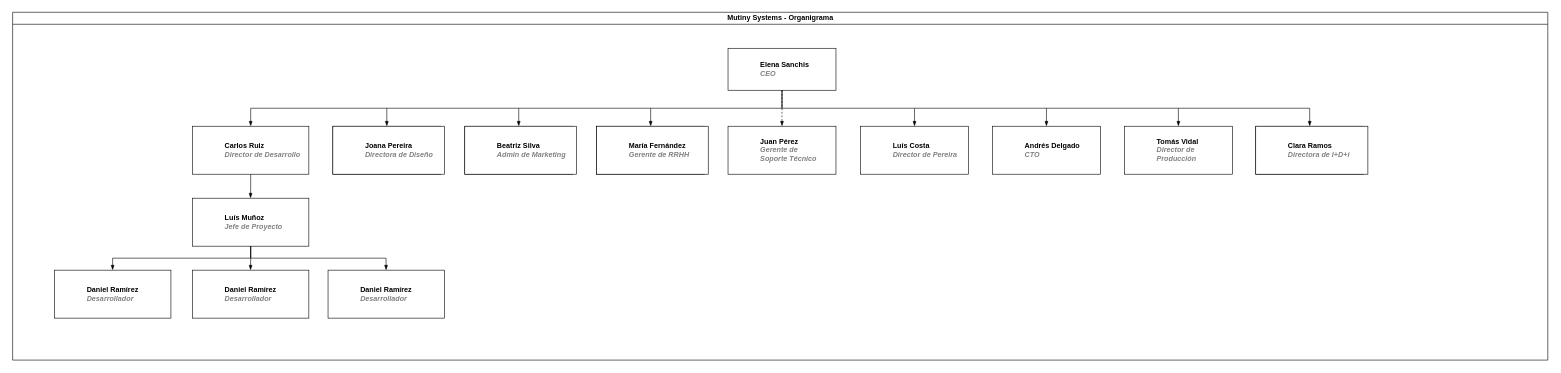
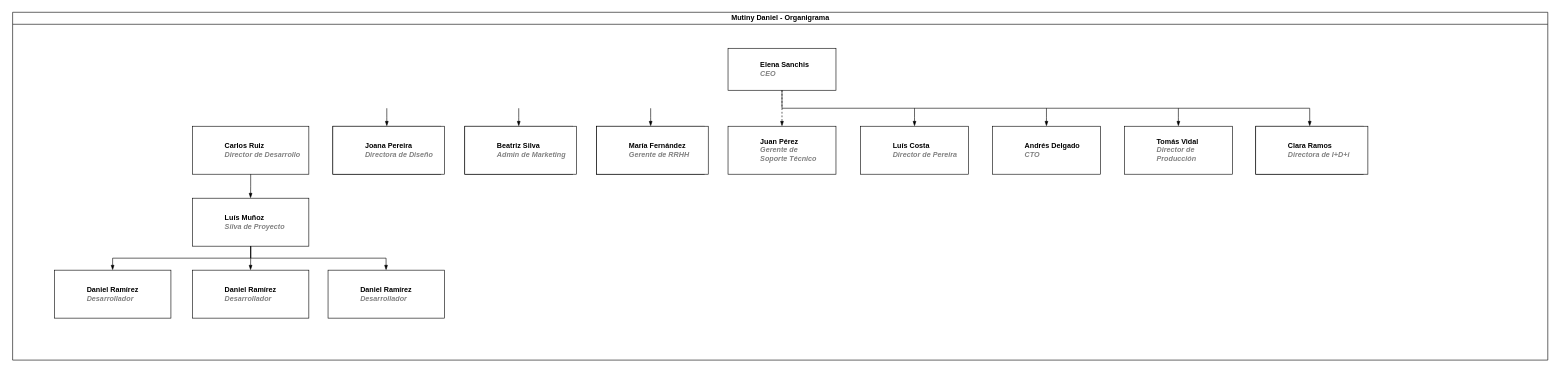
- <mxCell id="2" value="Mutiny Systems - Organigrama" style="swimlane;html=1;startSize=20;horizontal=1;containerType=tree;glass=0;labelBackgroundColor=none;rounded=0;" parent="1" vertex="1"><mxGeometry x="20" y="20" width="2560" height="580" as="geometry"><mxRectangle x="40" y="80" width="110" height="30" as="alternateBounds" /></mxGeometry></mxCell>
+ <mxCell id="2" value="Mutiny Daniel - Organigrama" style="swimlane;html=1;startSize=20;horizontal=1;containerType=tree;glass=0;labelBackgroundColor=none;rounded=0;" parent="1" vertex="1"><mxGeometry x="20" y="20" width="2560" height="580" as="geometry"><mxRectangle x="40" y="80" width="110" height="30" as="alternateBounds" /></mxGeometry></mxCell>
- <mxCell id="4" value="" style="endArrow=blockThin;endFill=1;fontSize=11;edgeStyle=elbowEdgeStyle;elbow=vertical;rounded=0;labelBackgroundColor=none;fontColor=default;" parent="2" source="3" target="5" edge="1"><mxGeometry relative="1" as="geometry" /></mxCell>
- <mxCell id="26" value="&lt;div&gt;Luís Muñoz&lt;/div&gt;&lt;div&gt;&lt;font color=&quot;#808080&quot;&gt;&lt;i&gt;Jefe de Proyecto&lt;/i&gt;&lt;/font&gt;&lt;/div&gt;" style="label;image=https://cdn3.iconfinder.com/data/icons/user-avatars-1/512/users-10-3-128.png;whiteSpace=wrap;html=1;rounded=0;glass=0;treeFolding=1;treeMoving=1;labelBackgroundColor=none;" vertex="1" parent="2"><mxGeometry x="300" y="310" width="194" height="80" as="geometry" /></mxCell>
+ <mxCell id="26" value="&lt;div&gt;Luís Muñoz&lt;/div&gt;&lt;div&gt;&lt;font color=&quot;#808080&quot;&gt;&lt;i&gt;Silva de Proyecto&lt;/i&gt;&lt;/font&gt;&lt;/div&gt;" style="label;image=https://cdn3.iconfinder.com/data/icons/user-avatars-1/512/users-10-3-128.png;whiteSpace=wrap;html=1;rounded=0;glass=0;treeFolding=1;treeMoving=1;labelBackgroundColor=none;" vertex="1" parent="2"><mxGeometry x="300" y="310" width="194" height="80" as="geometry" /></mxCell>
